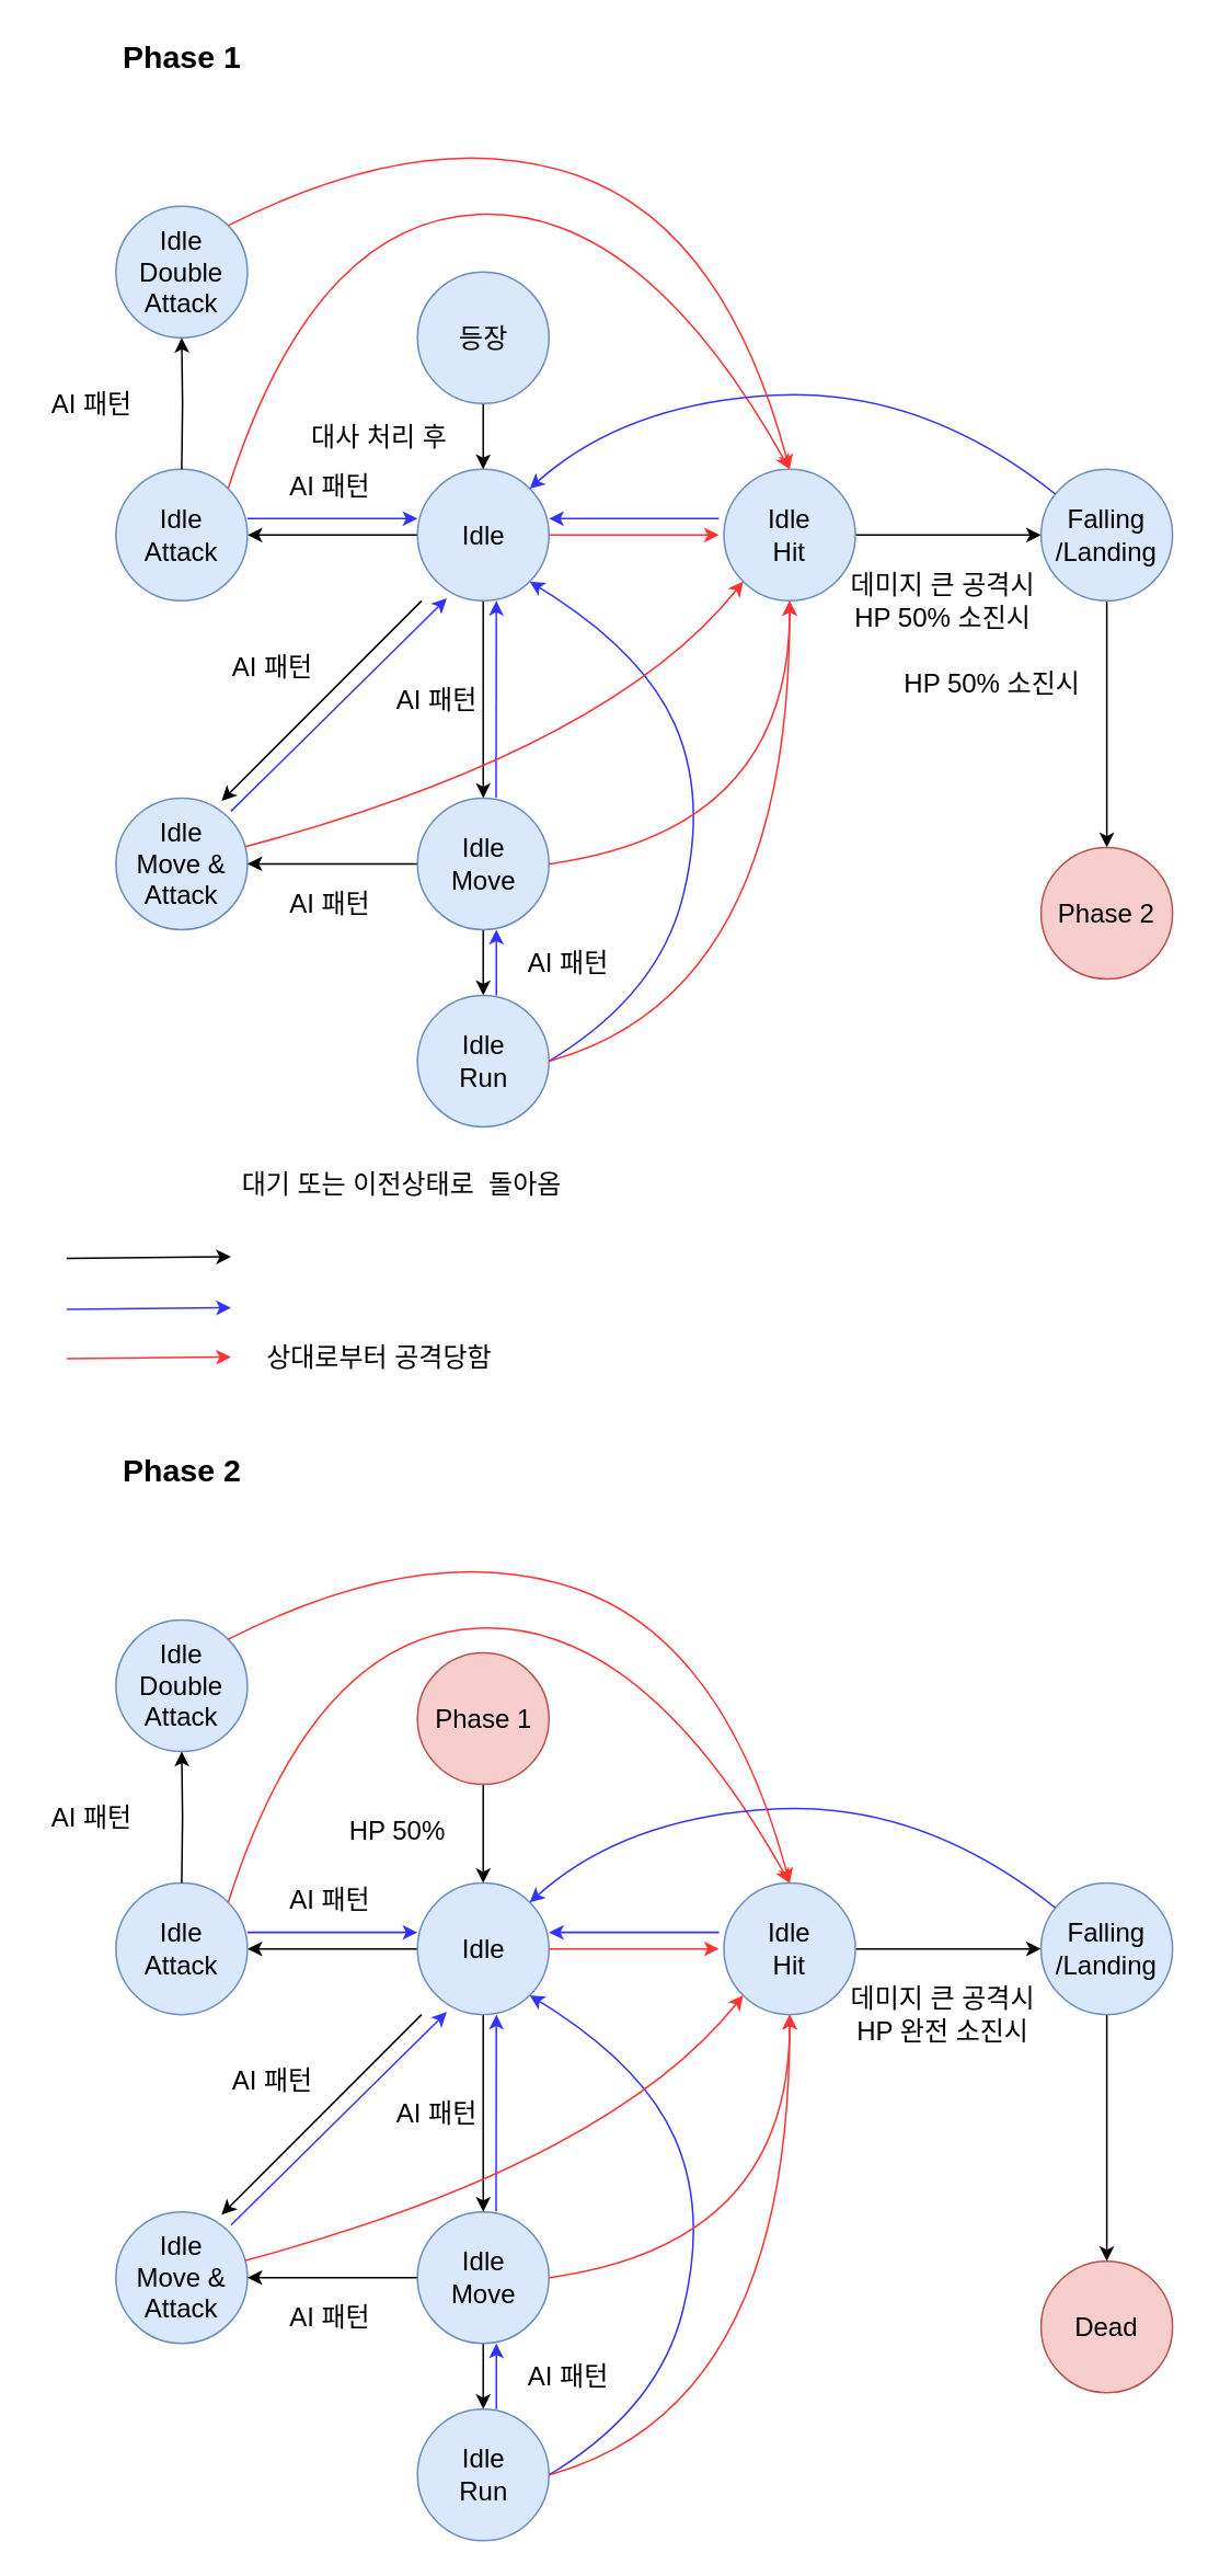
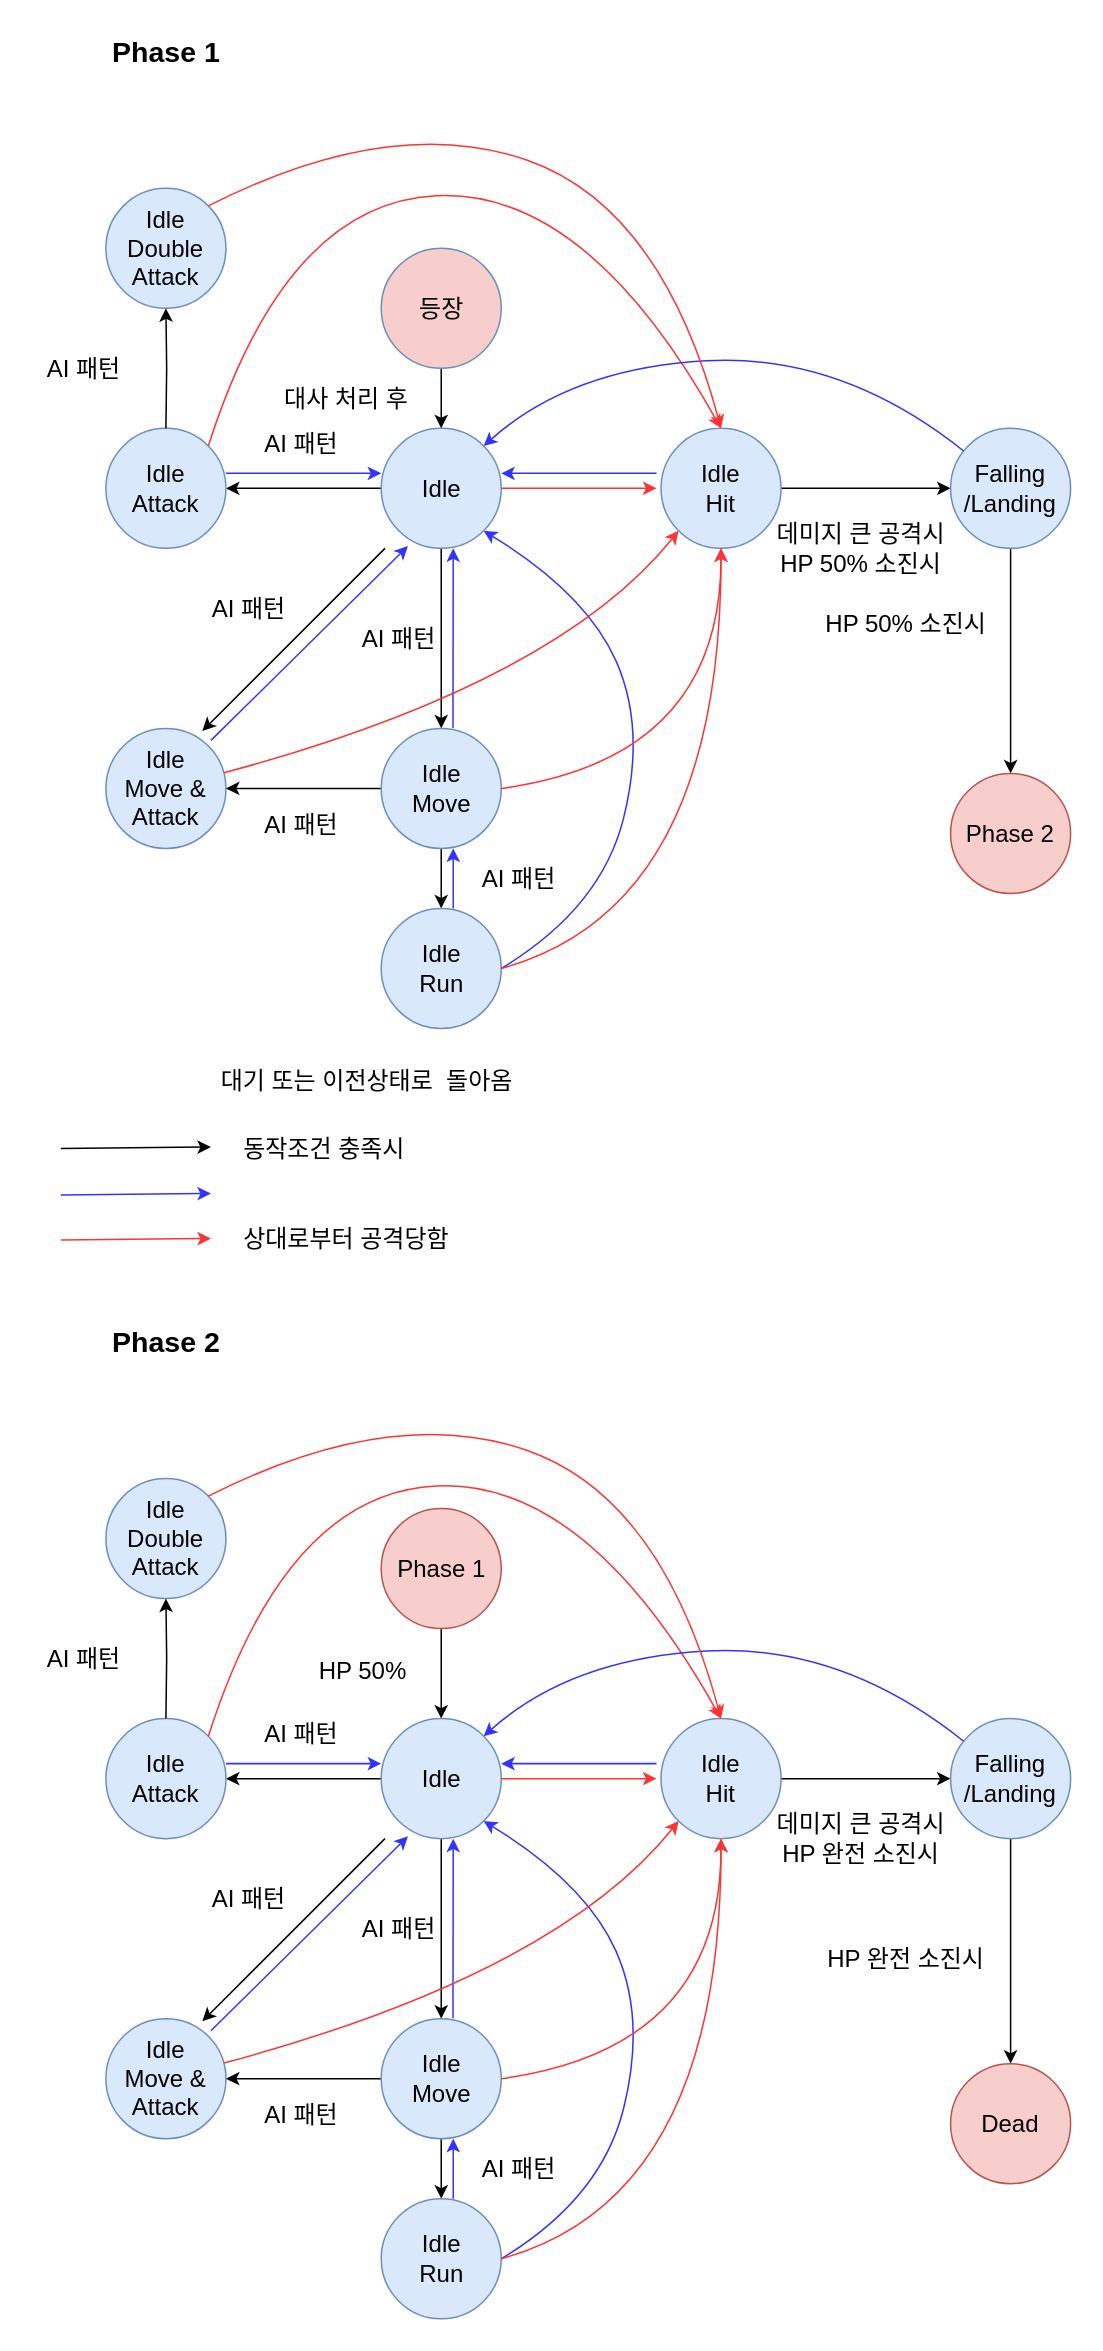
- <mxCell id="34" value="등장" style="ellipse;whiteSpace=wrap;html=1;aspect=fixed;fontSize=16;fillColor=#dae8fc;strokeColor=#6c8ebf;" vertex="1" parent="1"><mxGeometry x="253.5" y="165" width="80" height="80" as="geometry" /></mxCell>
+ <mxCell id="34" value="등장" style="ellipse;whiteSpace=wrap;html=1;aspect=fixed;fontSize=16;fillColor=#f8cecc;strokeColor=#6c8ebf;" vertex="1" parent="1"><mxGeometry x="253.5" y="165" width="80" height="80" as="geometry" /></mxCell>
+ <mxCell id="24" value="동작조건 충족시" style="text;html=1;align=left;verticalAlign=middle;resizable=0;points=[];autosize=1;fontSize=16;" vertex="1" parent="1"><mxGeometry x="160" y="755" width="130" height="20" as="geometry" /></mxCell>
+ <mxCell id="70" value="HP 완전 소진시" style="text;html=1;align=center;verticalAlign=middle;resizable=0;points=[];autosize=1;fontSize=16;" vertex="1" parent="1"><mxGeometry x="538" y="1295" width="130" height="20" as="geometry" /></mxCell>
